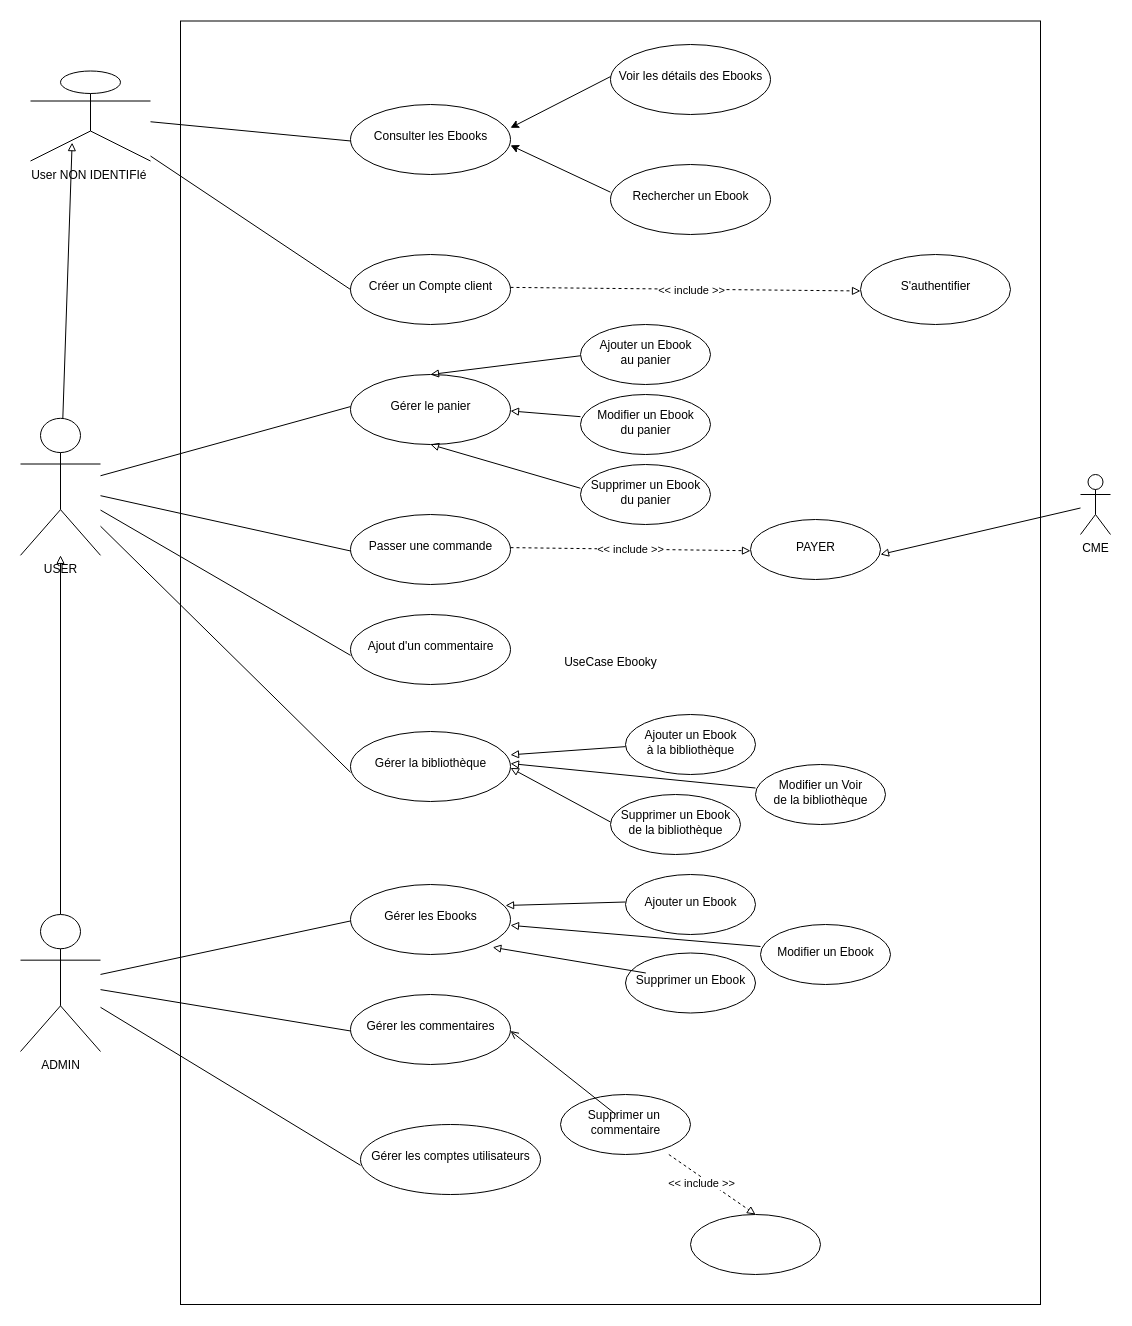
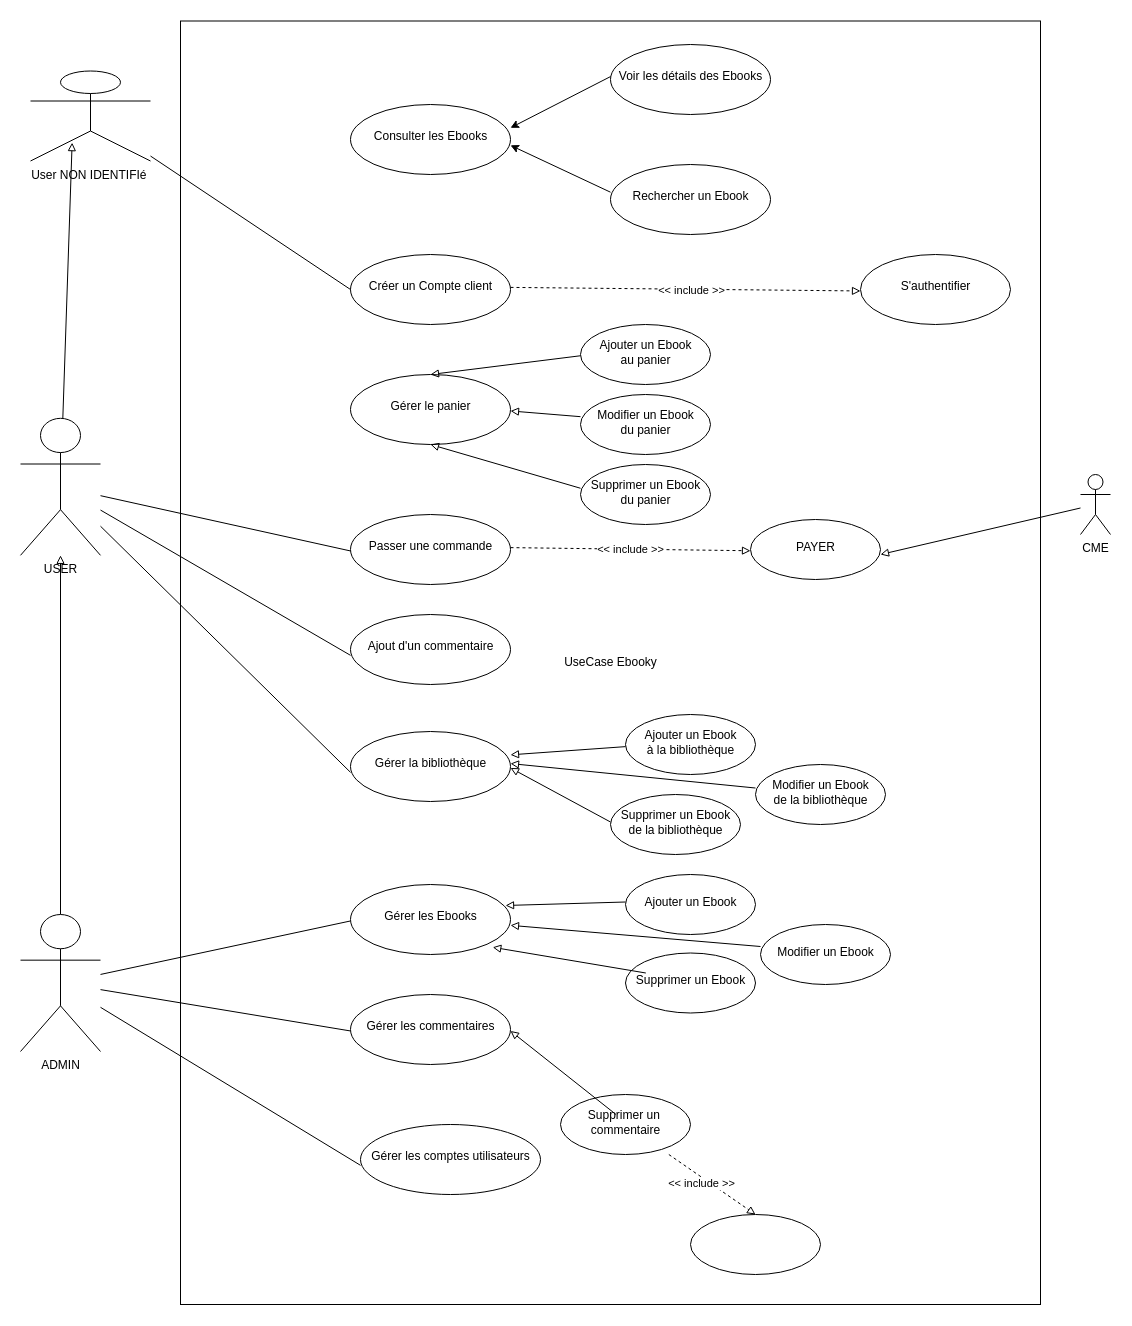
- <mxCell id="80" style="edgeStyle=none;html=1;entryX=0;entryY=0.75;entryDx=0;entryDy=0;startArrow=none;startFill=0;endArrow=none;endFill=0;" edge="1" parent="1" source="82" target="9"><mxGeometry relative="1" as="geometry" /></mxCell>
- <mxCell id="43" style="edgeStyle=none;html=1;entryX=0;entryY=0.5;entryDx=0;entryDy=0;startArrow=none;startFill=0;endArrow=none;endFill=0;" edge="1" parent="1" source="48" target="17"><mxGeometry relative="1" as="geometry" /></mxCell>
- <mxCell id="24" value="Modifier un Voir &lt;br&gt;de la bibliothèque" style="text;html=1;align=center;verticalAlign=middle;rotatable=0;fillColor=none;strokeColor=none;" vertex="1" parent="23"><mxGeometry y="20.0" width="130" height="15" as="geometry" /></mxCell>
+ <mxCell id="24" value="Modifier un Ebook &lt;br&gt;de la bibliothèque" style="text;html=1;align=center;verticalAlign=middle;rotatable=0;fillColor=none;strokeColor=none;" vertex="1" parent="23"><mxGeometry y="20.0" width="130" height="15" as="geometry" /></mxCell>
- <mxCell id="70" style="edgeStyle=none;html=1;entryX=1;entryY=0.75;entryDx=0;entryDy=0;startArrow=none;startFill=0;endArrow=open;endFill=0;" edge="1" parent="1" source="68" target="52"><mxGeometry relative="1" as="geometry" /></mxCell>
+ <mxCell id="70" style="edgeStyle=none;html=1;entryX=1;entryY=0.75;entryDx=0;entryDy=0;startArrow=none;startFill=0;endArrow=block;endFill=0;" edge="1" parent="1" source="68" target="52"><mxGeometry relative="1" as="geometry" /></mxCell>
